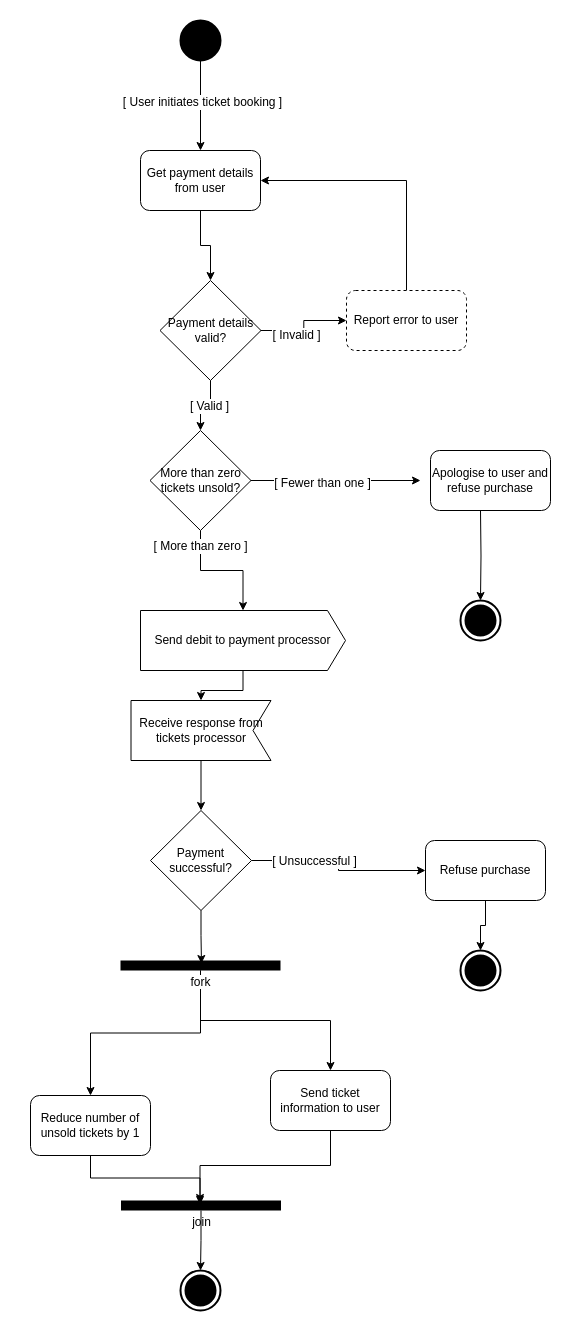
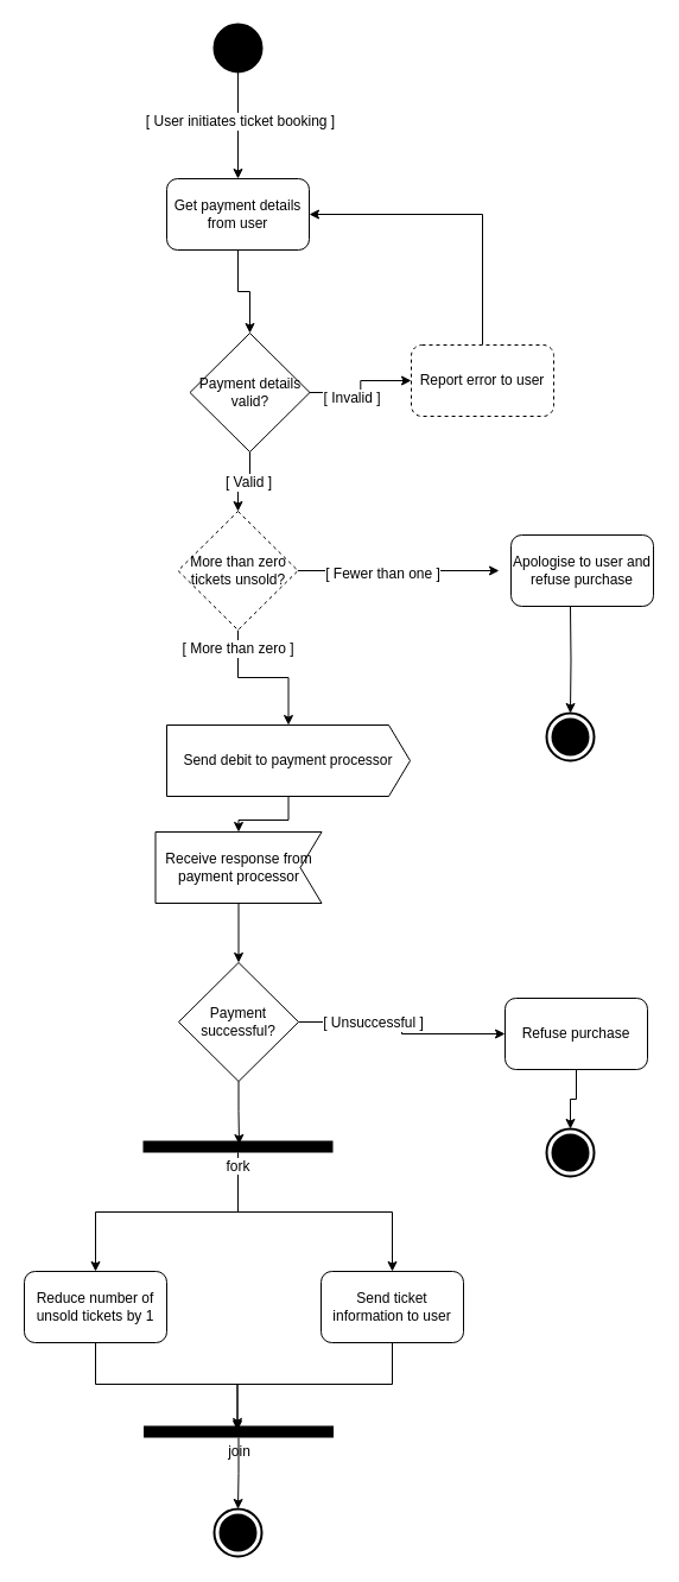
- <mxCell id="31" value="More than zero tickets unsold?" style="rhombus;whiteSpace=wrap;html=1;" parent="1" vertex="1"><mxGeometry x="149.5" y="430" width="101" height="100" as="geometry" /></mxCell>
+ <mxCell id="31" value="More than zero tickets unsold?" style="rhombus;whiteSpace=wrap;html=1;dashed=1;" parent="1" vertex="1"><mxGeometry x="149.5" y="430" width="101" height="100" as="geometry" /></mxCell>
- <mxCell id="10" value="Receive response from tickets processor" style="shape=mxgraph.sysml.accEvent;flipH=1;whiteSpace=wrap;align=center;html=1;" parent="1" vertex="1"><mxGeometry x="130.5" y="700" width="140" height="60" as="geometry" /></mxCell>
+ <mxCell id="10" value="Receive response from payment processor" style="shape=mxgraph.sysml.accEvent;flipH=1;whiteSpace=wrap;align=center;html=1;" parent="1" vertex="1"><mxGeometry x="130.5" y="700" width="140" height="60" as="geometry" /></mxCell>
- <mxCell id="8" value="Reduce number of unsold tickets by 1" style="rounded=1;whiteSpace=wrap;html=1;strokeWidth=1;" parent="1" vertex="1"><mxGeometry x="30" y="1095" width="120" height="60" as="geometry" /></mxCell>
+ <mxCell id="8" value="Reduce number of unsold tickets by 1" style="rounded=1;whiteSpace=wrap;html=1;strokeWidth=1;" parent="1" vertex="1"><mxGeometry x="20" y="1070" width="120" height="60" as="geometry" /></mxCell>
